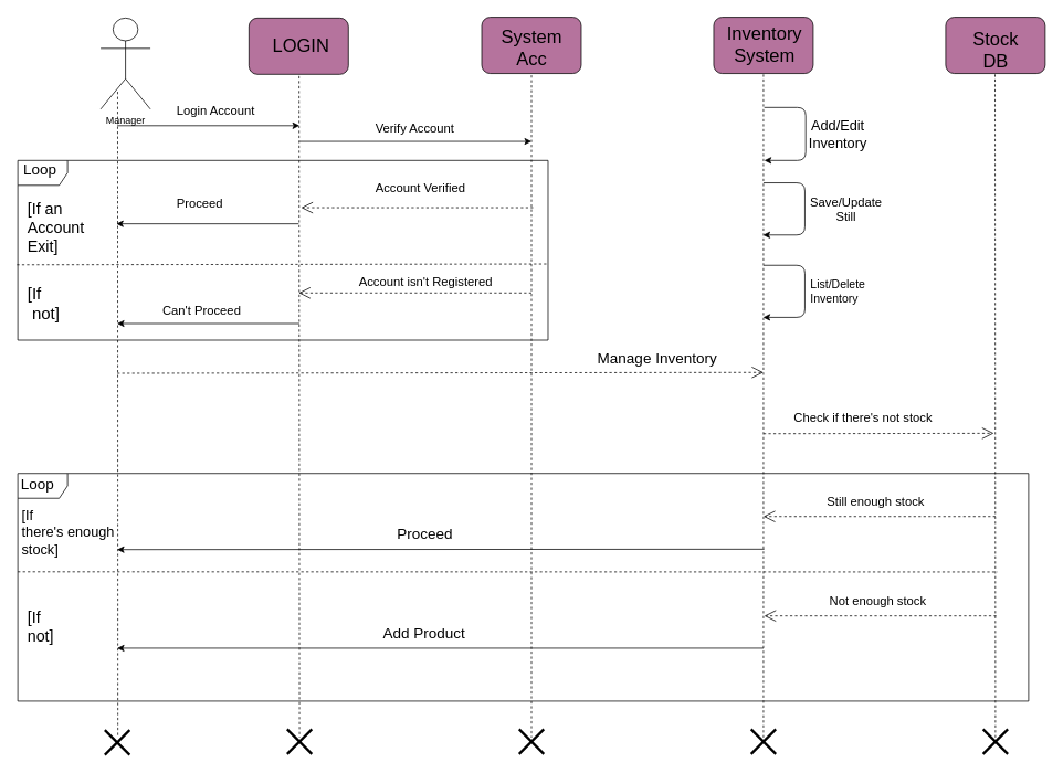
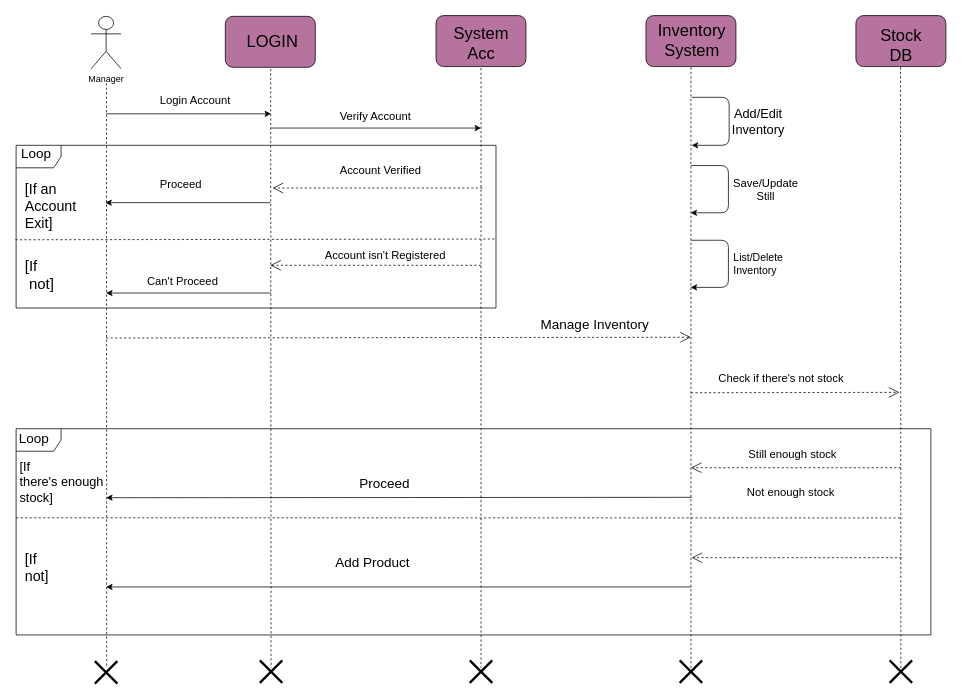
- <mxCell id="2" value="Manager" style="shape=umlActor;verticalLabelPosition=bottom;labelBackgroundColor=#ffffff;verticalAlign=top;html=1;outlineConnect=0;" parent="1" vertex="1"><mxGeometry x="121" y="21" width="60" height="110" as="geometry" /></mxCell>
+ <mxCell id="2" value="Manager" style="shape=umlActor;verticalLabelPosition=bottom;labelBackgroundColor=#ffffff;verticalAlign=top;html=1;outlineConnect=0;" parent="1" vertex="1"><mxGeometry x="121" y="21" width="40" height="70" as="geometry" /></mxCell>
- <mxCell id="29" value="&lt;font style=&quot;font-size: 15px&quot;&gt;Not enough stock&lt;/font&gt;" style="text;html=1;resizable=0;points=[];autosize=1;align=left;verticalAlign=top;spacingTop=-4;" parent="1" vertex="1"><mxGeometry x="999" y="714" width="130" height="20" as="geometry" /></mxCell>
+ <mxCell id="29" value="&lt;font style=&quot;font-size: 15px&quot;&gt;Not enough stock&lt;/font&gt;" style="text;html=1;resizable=0;points=[];autosize=1;align=left;verticalAlign=top;spacingTop=-4;" parent="1" vertex="1"><mxGeometry x="994" y="644" width="130" height="20" as="geometry" /></mxCell>
- <mxCell id="35" value="&lt;span style=&quot;font-size: 18px;&quot;&gt;Add Product&lt;/span&gt;" style="text;html=1;resizable=0;points=[];autosize=1;align=left;verticalAlign=top;spacingTop=-4;fontSize=18;" parent="1" vertex="1"><mxGeometry x="459.5" y="752" width="100" height="20" as="geometry" /></mxCell>
+ <mxCell id="35" value="&lt;span style=&quot;font-size: 18px;&quot;&gt;Add Product&lt;/span&gt;" style="text;html=1;resizable=0;points=[];autosize=1;align=left;verticalAlign=top;spacingTop=-4;fontSize=18;" parent="1" vertex="1"><mxGeometry x="444.5" y="737" width="100" height="20" as="geometry" /></mxCell>
